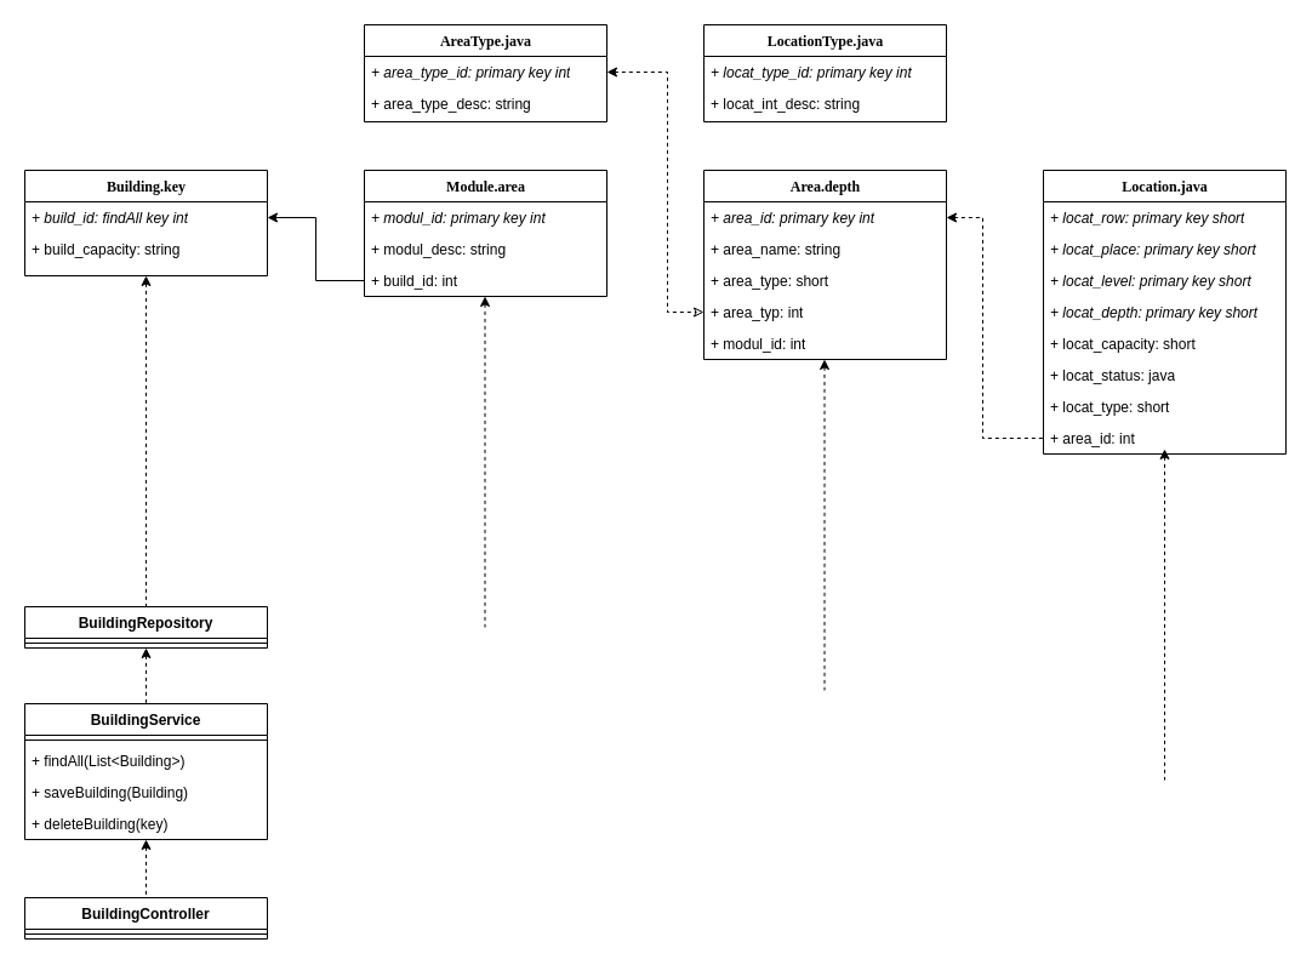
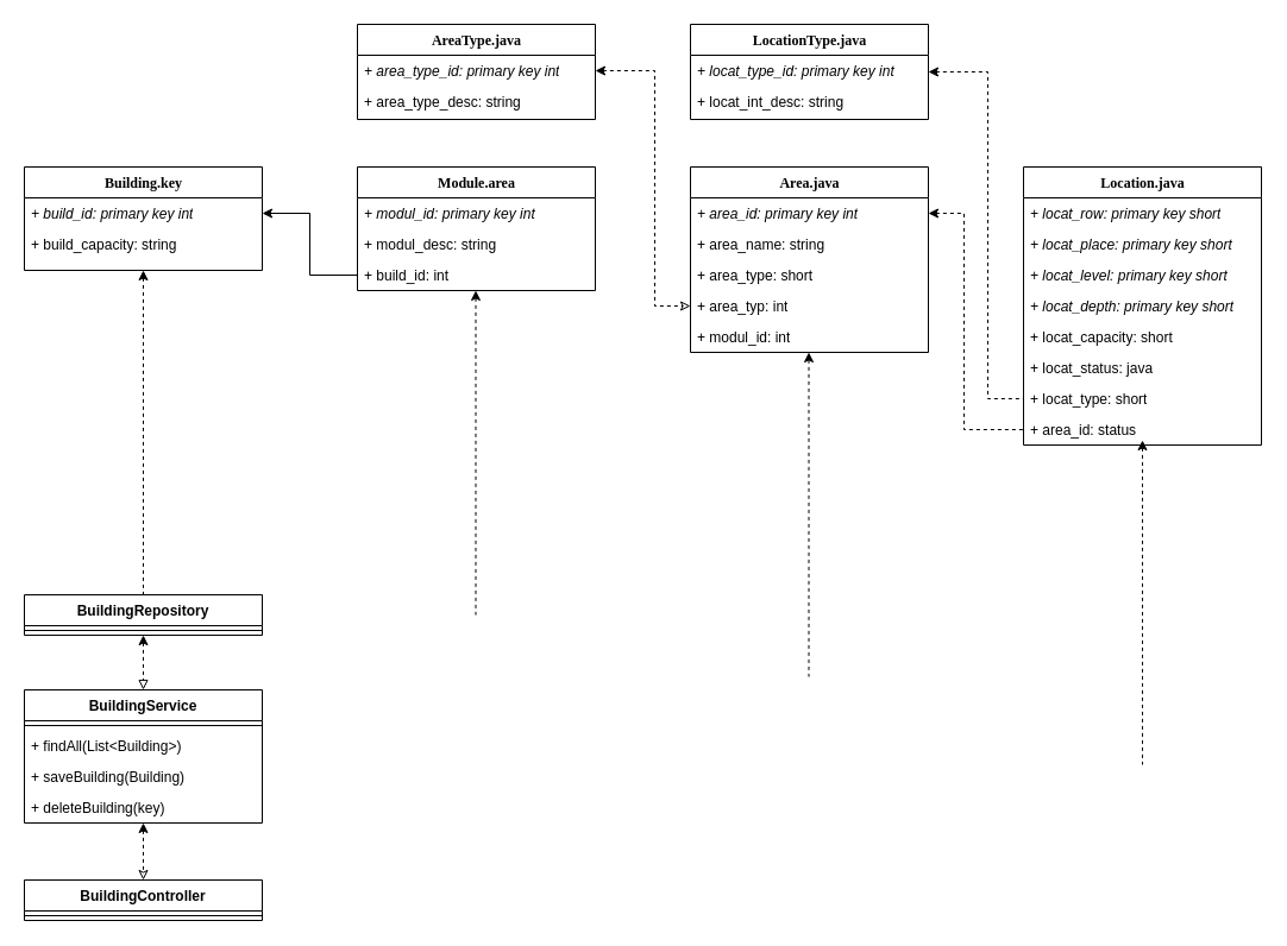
- <mxCell id="12" value="Area.depth" style="swimlane;html=1;fontStyle=1;align=center;verticalAlign=top;childLayout=stackLayout;horizontal=1;startSize=26;horizontalStack=0;resizeParent=1;resizeLast=0;collapsible=1;marginBottom=0;swimlaneFillColor=#ffffff;rounded=0;shadow=0;comic=0;labelBackgroundColor=none;strokeWidth=1;fillColor=none;fontFamily=Verdana;fontSize=12" parent="1" vertex="1"><mxGeometry x="580" y="140" width="200" height="156" as="geometry" /></mxCell>
+ <mxCell id="12" value="Area.java" style="swimlane;html=1;fontStyle=1;align=center;verticalAlign=top;childLayout=stackLayout;horizontal=1;startSize=26;horizontalStack=0;resizeParent=1;resizeLast=0;collapsible=1;marginBottom=0;swimlaneFillColor=#ffffff;rounded=0;shadow=0;comic=0;labelBackgroundColor=none;strokeWidth=1;fillColor=none;fontFamily=Verdana;fontSize=12" parent="1" vertex="1"><mxGeometry x="580" y="140" width="200" height="156" as="geometry" /></mxCell>
- <mxCell id="5" value="&lt;i style=&quot;&quot;&gt;+ build_id: findAll&amp;nbsp;key int&lt;/i&gt;" style="text;html=1;strokeColor=none;fillColor=none;align=left;verticalAlign=top;spacingLeft=4;spacingRight=4;whiteSpace=wrap;overflow=hidden;rotatable=0;points=[[0,0.5],[1,0.5]];portConstraint=eastwest;" parent="4" vertex="1"><mxGeometry y="26" width="200" height="26" as="geometry" /></mxCell>
+ <mxCell id="5" value="&lt;i style=&quot;&quot;&gt;+ build_id: primary&amp;nbsp;key int&lt;/i&gt;" style="text;html=1;strokeColor=none;fillColor=none;align=left;verticalAlign=top;spacingLeft=4;spacingRight=4;whiteSpace=wrap;overflow=hidden;rotatable=0;points=[[0,0.5],[1,0.5]];portConstraint=eastwest;" parent="4" vertex="1"><mxGeometry y="26" width="200" height="26" as="geometry" /></mxCell>
+ <mxCell id="31" value="" style="edgeStyle=orthogonalEdgeStyle;rounded=0;orthogonalLoop=1;jettySize=auto;html=1;dashed=1;startArrow=classic;startFill=1;endArrow=none;endFill=0;entryX=0;entryY=0.5;entryDx=0;entryDy=0;" parent="1" source="32" target="25" edge="1"><mxGeometry relative="1" as="geometry"><mxPoint x="860" y="60" as="targetPoint" /><Array as="points"><mxPoint x="830" y="60" /><mxPoint x="830" y="335" /></Array></mxGeometry></mxCell>
- <mxCell id="26" value="+ area_id: int" style="text;html=1;strokeColor=none;fillColor=none;align=left;verticalAlign=top;spacingLeft=4;spacingRight=4;whiteSpace=wrap;overflow=hidden;rotatable=0;points=[[0,0.5],[1,0.5]];portConstraint=eastwest;" parent="18" vertex="1"><mxGeometry y="208" width="200" height="26" as="geometry" /></mxCell>
+ <mxCell id="26" value="+ area_id: status" style="text;html=1;strokeColor=none;fillColor=none;align=left;verticalAlign=top;spacingLeft=4;spacingRight=4;whiteSpace=wrap;overflow=hidden;rotatable=0;points=[[0,0.5],[1,0.5]];portConstraint=eastwest;" parent="18" vertex="1"><mxGeometry y="208" width="200" height="26" as="geometry" /></mxCell>
- <mxCell id="35" value="" style="edgeStyle=orthogonalEdgeStyle;rounded=0;orthogonalLoop=1;jettySize=auto;html=1;dashed=1;startArrow=classic;startFill=1;endArrow=none;endFill=0;" parent="1" source="36" target="39" edge="1"><mxGeometry relative="1" as="geometry" /></mxCell>
+ <mxCell id="35" value="" style="edgeStyle=orthogonalEdgeStyle;rounded=0;orthogonalLoop=1;jettySize=auto;html=1;dashed=1;startArrow=classic;startFill=1;endArrow=block;endFill=0;" parent="1" source="36" target="39" edge="1"><mxGeometry relative="1" as="geometry" /></mxCell>
- <mxCell id="38" value="" style="edgeStyle=orthogonalEdgeStyle;rounded=0;orthogonalLoop=1;jettySize=auto;html=1;dashed=1;startArrow=classic;startFill=1;endArrow=none;endFill=0;" parent="1" source="39" target="44" edge="1"><mxGeometry relative="1" as="geometry" /></mxCell>
+ <mxCell id="38" value="" style="edgeStyle=orthogonalEdgeStyle;rounded=0;orthogonalLoop=1;jettySize=auto;html=1;dashed=1;startArrow=classic;startFill=1;endArrow=classic;endFill=0;" parent="1" source="39" target="44" edge="1"><mxGeometry relative="1" as="geometry" /></mxCell>
